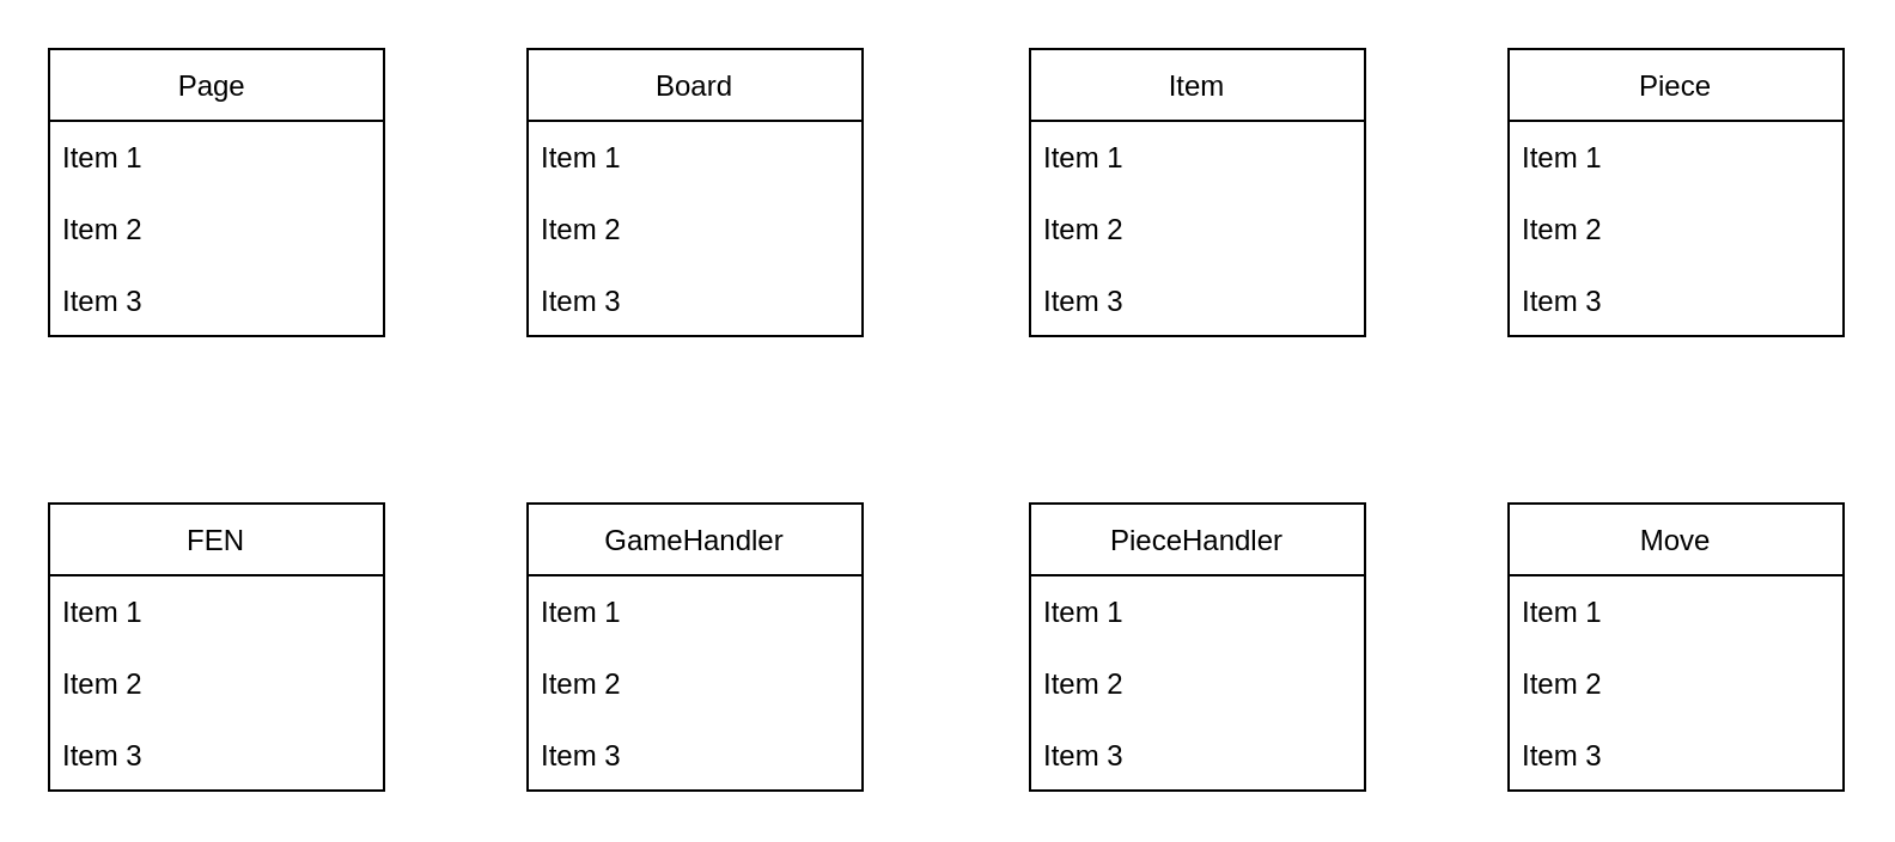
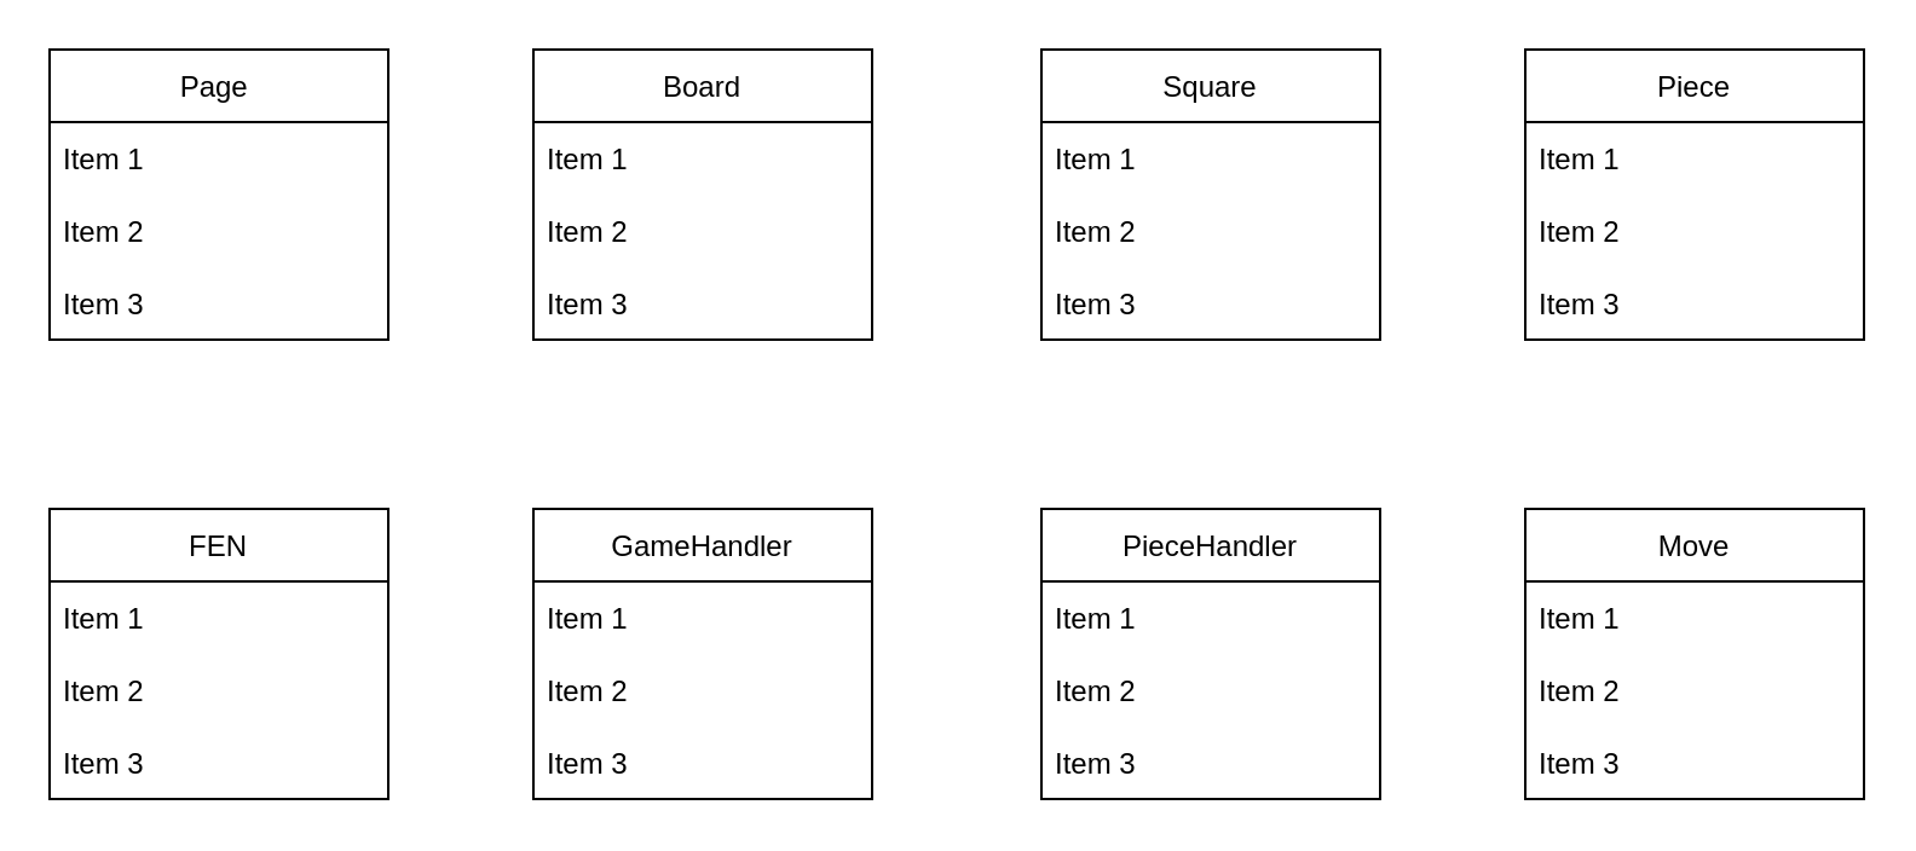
- <mxCell id="10" value="Item" style="swimlane;fontStyle=0;childLayout=stackLayout;horizontal=1;startSize=30;horizontalStack=0;resizeParent=1;resizeParentMax=0;resizeLast=0;collapsible=1;marginBottom=0;" vertex="1" parent="1"><mxGeometry x="430" y="20" width="140" height="120" as="geometry" /></mxCell>
+ <mxCell id="10" value="Square" style="swimlane;fontStyle=0;childLayout=stackLayout;horizontal=1;startSize=30;horizontalStack=0;resizeParent=1;resizeParentMax=0;resizeLast=0;collapsible=1;marginBottom=0;" vertex="1" parent="1"><mxGeometry x="430" y="20" width="140" height="120" as="geometry" /></mxCell>
